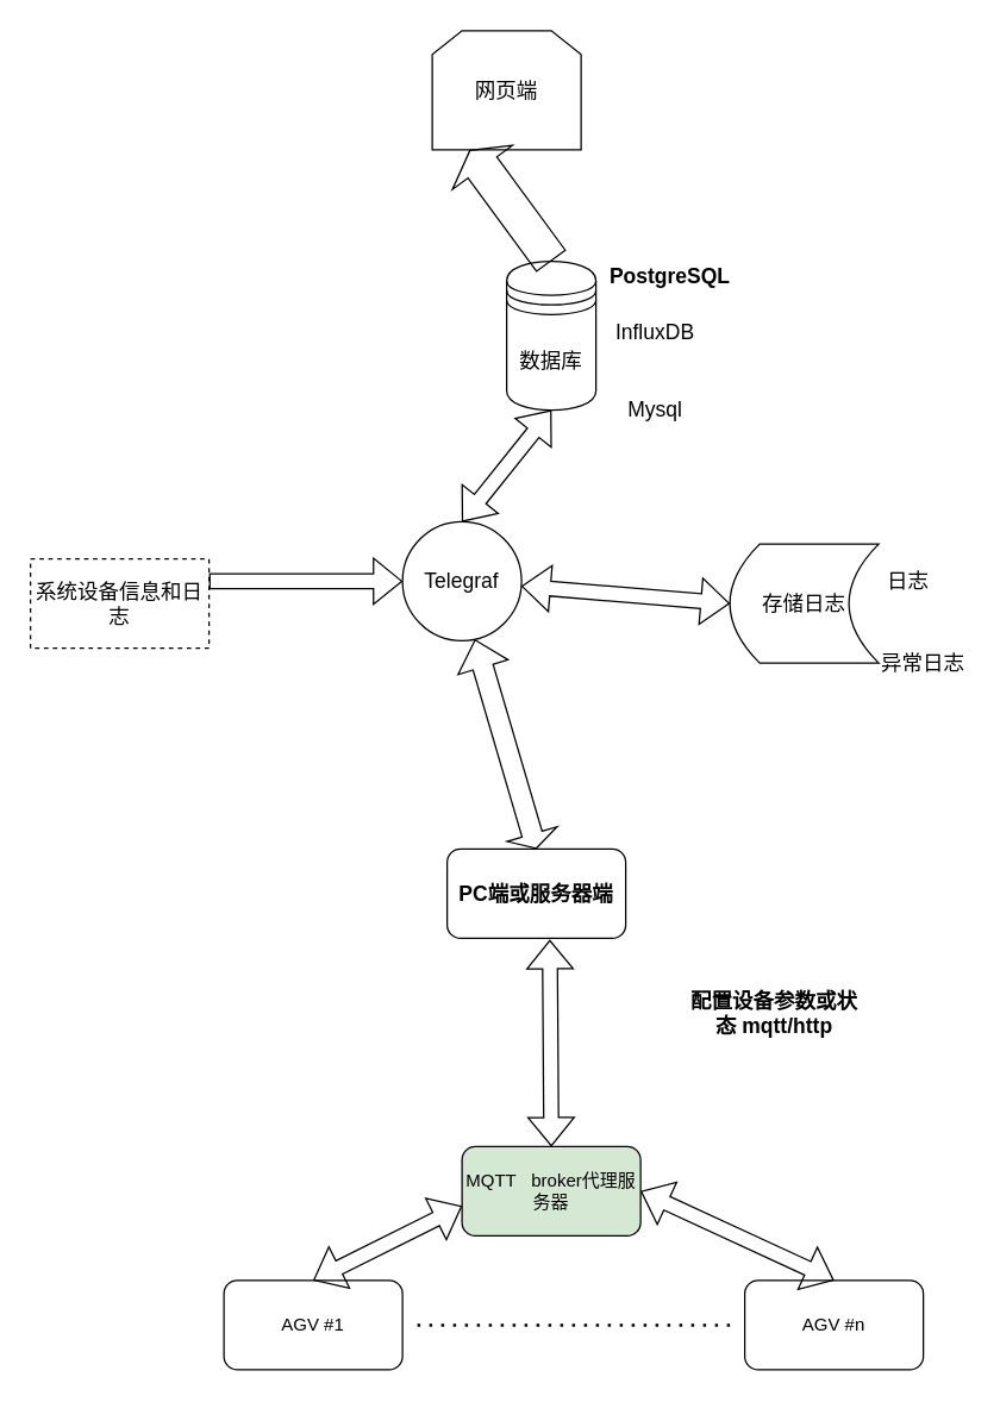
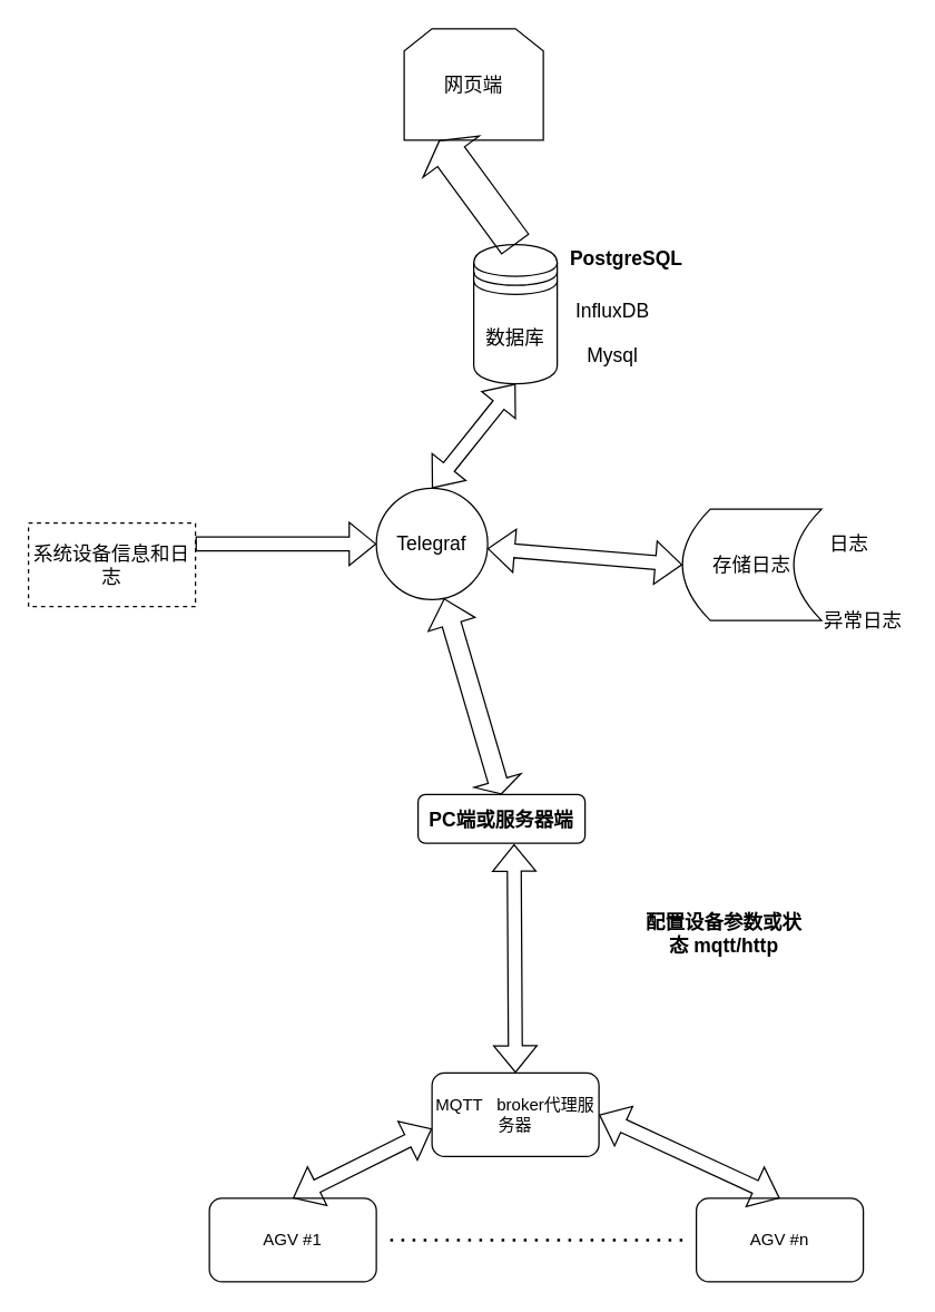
- <mxCell id="14" value="Mysql" style="text;html=1;strokeColor=none;fillColor=none;align=center;verticalAlign=middle;whiteSpace=wrap;rounded=0;fontSize=14;" vertex="1" parent="1"><mxGeometry x="410" y="260" width="60" height="30" as="geometry" /></mxCell>
+ <mxCell id="14" value="Mysql" style="text;html=1;strokeColor=none;fillColor=none;align=center;verticalAlign=middle;whiteSpace=wrap;rounded=0;fontSize=14;" vertex="1" parent="1"><mxGeometry x="410" y="240" width="60" height="30" as="geometry" /></mxCell>
- <mxCell id="2" value="&lt;b&gt;&lt;font style=&quot;font-size: 14px;&quot;&gt;PC端或服务器端&lt;/font&gt;&lt;/b&gt;" style="rounded=1;whiteSpace=wrap;html=1;" vertex="1" parent="1"><mxGeometry x="300" y="570" width="120" height="60" as="geometry" /></mxCell>
+ <mxCell id="2" value="&lt;b&gt;&lt;font style=&quot;font-size: 14px;&quot;&gt;PC端或服务器端&lt;/font&gt;&lt;/b&gt;" style="rounded=1;whiteSpace=wrap;html=1;" vertex="1" parent="1"><mxGeometry x="300" y="570" width="120" height="35" as="geometry" /></mxCell>
- <mxCell id="25" value="&lt;font style=&quot;font-size: 14px;&quot;&gt;&lt;b&gt;配置设备参数或状态 mqtt/http&lt;/b&gt;&lt;/font&gt;" style="text;html=1;strokeColor=none;fillColor=none;align=center;verticalAlign=middle;whiteSpace=wrap;rounded=0;fontSize=14;" vertex="1" parent="1"><mxGeometry x="460" y="650" width="120" height="60" as="geometry" /></mxCell>
+ <mxCell id="25" value="&lt;font style=&quot;font-size: 14px;&quot;&gt;&lt;b&gt;配置设备参数或状态 mqtt/http&lt;/b&gt;&lt;/font&gt;" style="text;html=1;strokeColor=none;fillColor=none;align=center;verticalAlign=middle;whiteSpace=wrap;rounded=0;fontSize=14;" vertex="1" parent="1"><mxGeometry x="460" y="640" width="120" height="60" as="geometry" /></mxCell>
- <mxCell id="5" value="MQTT&amp;nbsp; &amp;nbsp;broker代理服务器" style="rounded=1;whiteSpace=wrap;html=1;fillColor=#d5e8d4;" vertex="1" parent="1"><mxGeometry x="310" y="770" width="120" height="60" as="geometry" /></mxCell>
+ <mxCell id="5" value="MQTT&amp;nbsp; &amp;nbsp;broker代理服务器" style="rounded=1;whiteSpace=wrap;html=1;" vertex="1" parent="1"><mxGeometry x="310" y="770" width="120" height="60" as="geometry" /></mxCell>
